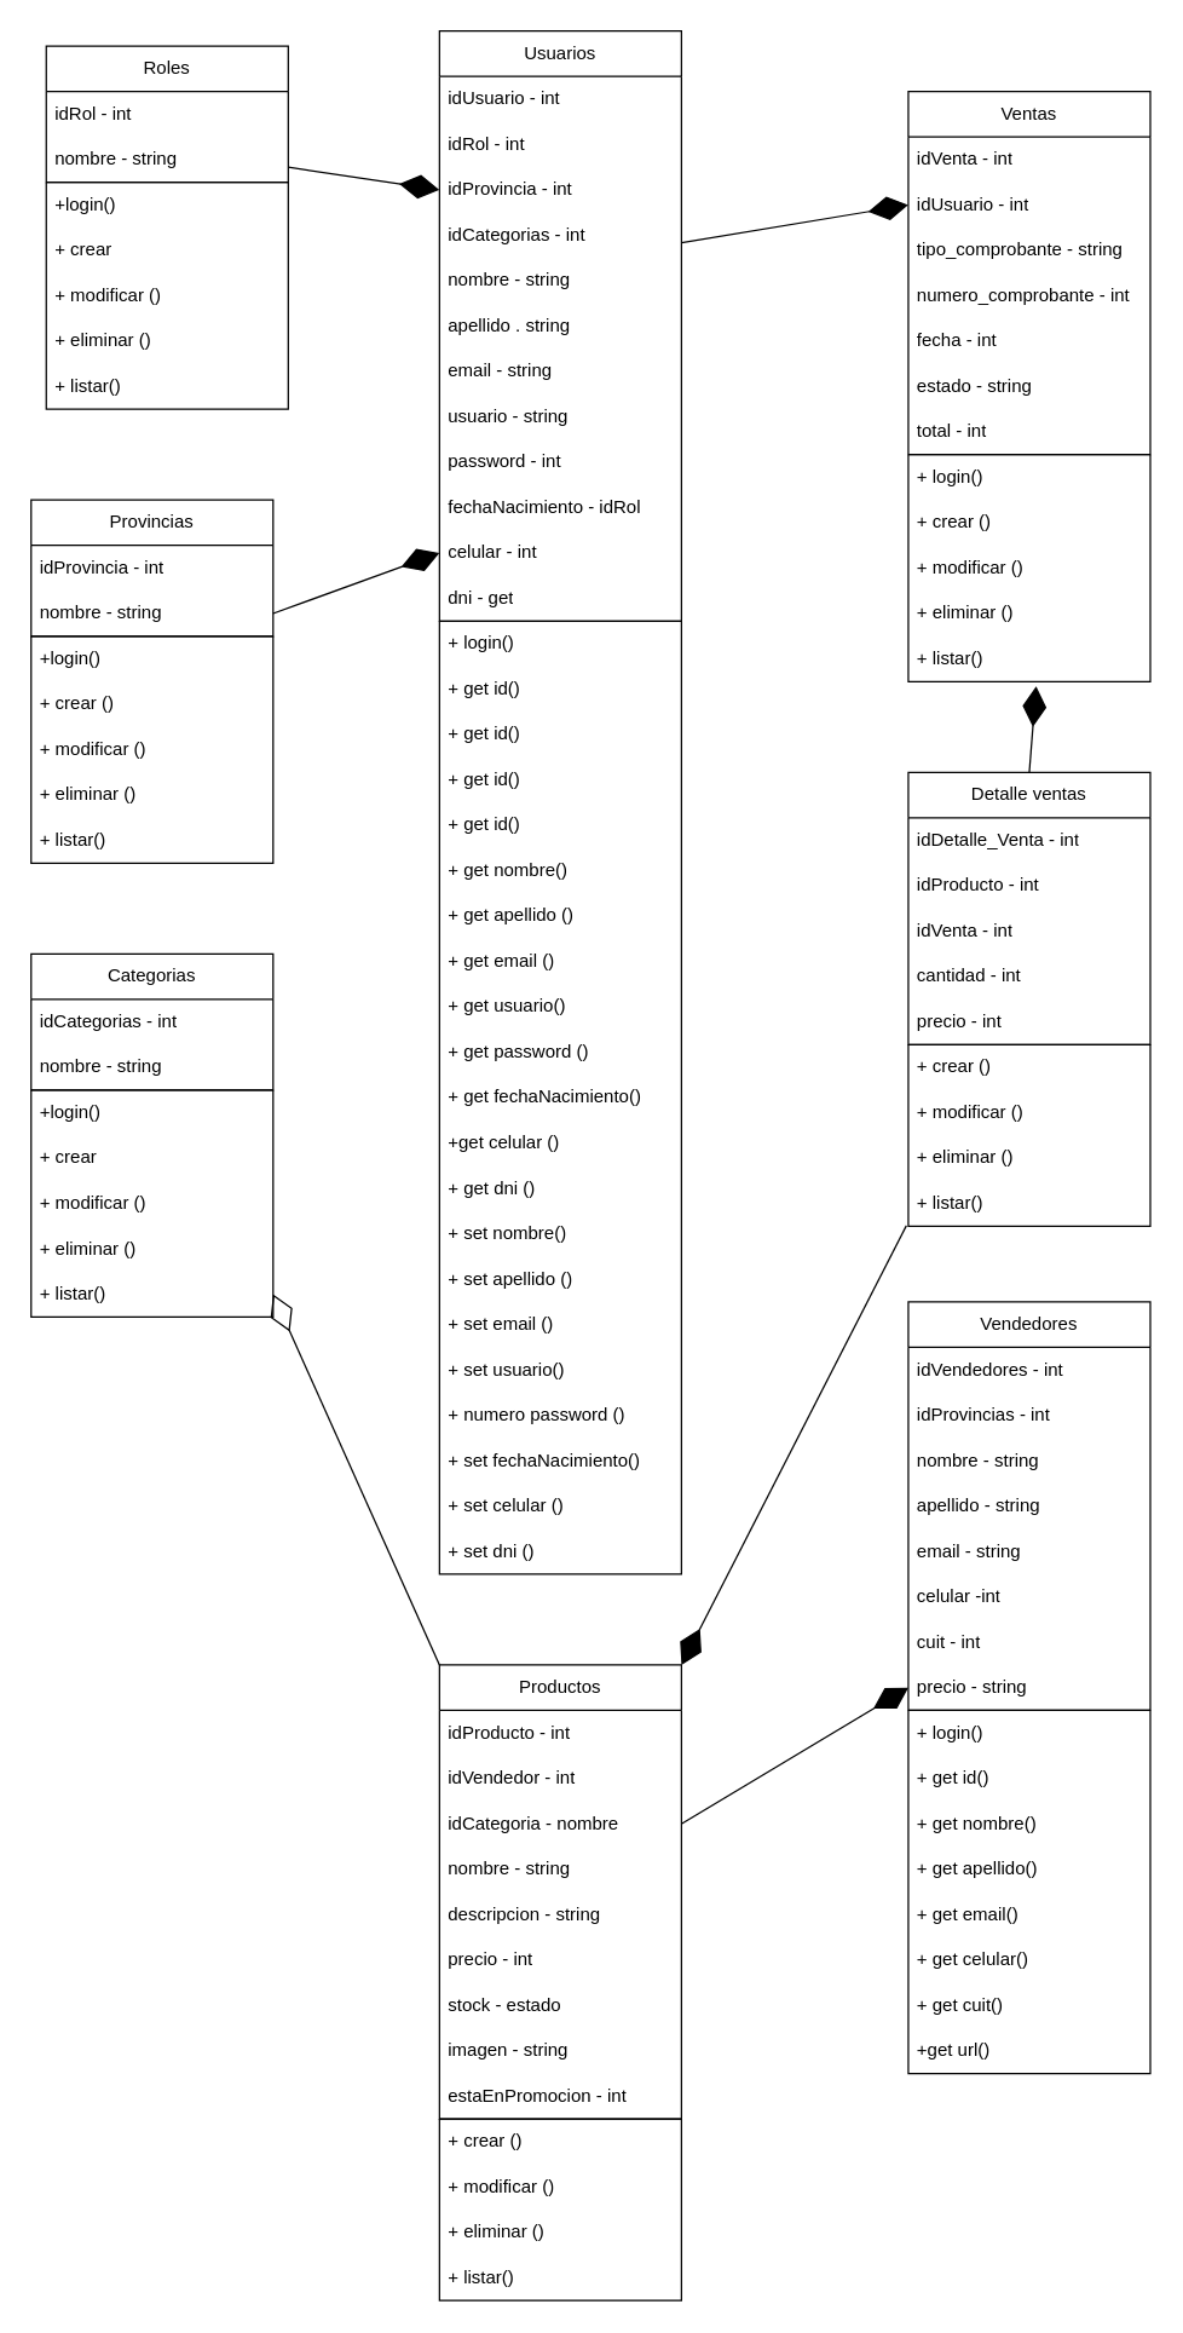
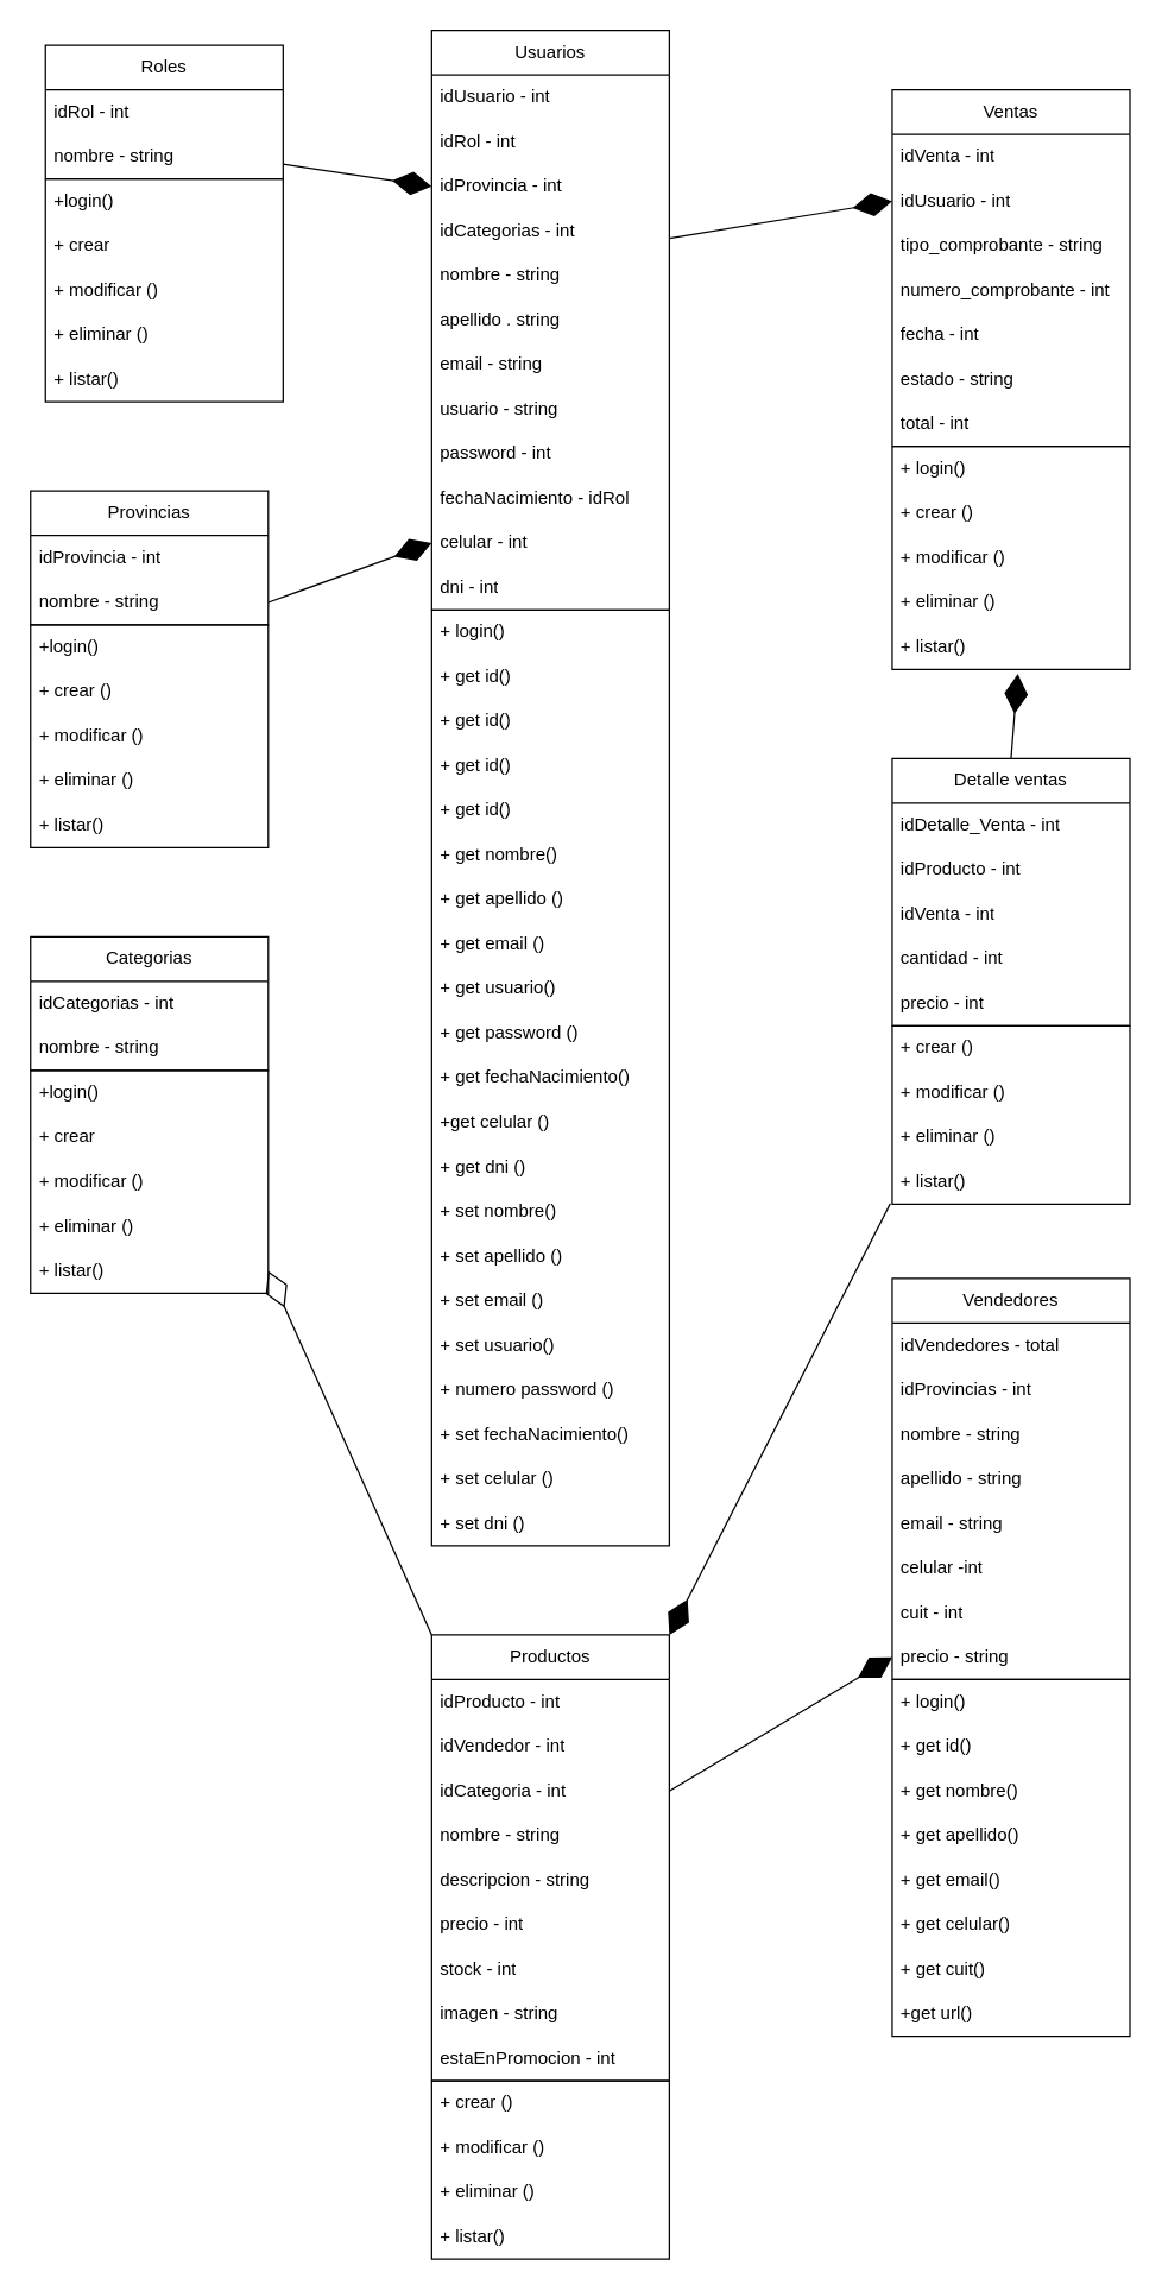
- <mxCell id="23" value="dni - get" style="text;strokeColor=none;fillColor=none;align=left;verticalAlign=middle;spacingLeft=4;spacingRight=4;overflow=hidden;points=[[0,0.5],[1,0.5]];portConstraint=eastwest;rotatable=0;whiteSpace=wrap;html=1;" vertex="1" parent="11"><mxGeometry y="360" width="160" height="30" as="geometry" /></mxCell>
+ <mxCell id="23" value="dni - int" style="text;strokeColor=none;fillColor=none;align=left;verticalAlign=middle;spacingLeft=4;spacingRight=4;overflow=hidden;points=[[0,0.5],[1,0.5]];portConstraint=eastwest;rotatable=0;whiteSpace=wrap;html=1;" vertex="1" parent="11"><mxGeometry y="360" width="160" height="30" as="geometry" /></mxCell>
- <mxCell id="80" value="idVendedores - int" style="text;strokeColor=none;fillColor=none;align=left;verticalAlign=middle;spacingLeft=4;spacingRight=4;overflow=hidden;points=[[0,0.5],[1,0.5]];portConstraint=eastwest;rotatable=0;whiteSpace=wrap;html=1;" vertex="1" parent="79"><mxGeometry y="30" width="160" height="30" as="geometry" /></mxCell>
+ <mxCell id="80" value="idVendedores - total" style="text;strokeColor=none;fillColor=none;align=left;verticalAlign=middle;spacingLeft=4;spacingRight=4;overflow=hidden;points=[[0,0.5],[1,0.5]];portConstraint=eastwest;rotatable=0;whiteSpace=wrap;html=1;" vertex="1" parent="79"><mxGeometry y="30" width="160" height="30" as="geometry" /></mxCell>
- <mxCell id="67" value="idCategoria - nombre" style="text;strokeColor=none;fillColor=none;align=left;verticalAlign=middle;spacingLeft=4;spacingRight=4;overflow=hidden;points=[[0,0.5],[1,0.5]];portConstraint=eastwest;rotatable=0;whiteSpace=wrap;html=1;" vertex="1" parent="64"><mxGeometry y="90" width="160" height="30" as="geometry" /></mxCell>
+ <mxCell id="67" value="idCategoria - int" style="text;strokeColor=none;fillColor=none;align=left;verticalAlign=middle;spacingLeft=4;spacingRight=4;overflow=hidden;points=[[0,0.5],[1,0.5]];portConstraint=eastwest;rotatable=0;whiteSpace=wrap;html=1;" vertex="1" parent="64"><mxGeometry y="90" width="160" height="30" as="geometry" /></mxCell>
- <mxCell id="71" value="stock - estado" style="text;strokeColor=none;fillColor=none;align=left;verticalAlign=middle;spacingLeft=4;spacingRight=4;overflow=hidden;points=[[0,0.5],[1,0.5]];portConstraint=eastwest;rotatable=0;whiteSpace=wrap;html=1;" vertex="1" parent="64"><mxGeometry y="210" width="160" height="30" as="geometry" /></mxCell>
+ <mxCell id="71" value="stock - int" style="text;strokeColor=none;fillColor=none;align=left;verticalAlign=middle;spacingLeft=4;spacingRight=4;overflow=hidden;points=[[0,0.5],[1,0.5]];portConstraint=eastwest;rotatable=0;whiteSpace=wrap;html=1;" vertex="1" parent="64"><mxGeometry y="210" width="160" height="30" as="geometry" /></mxCell>
